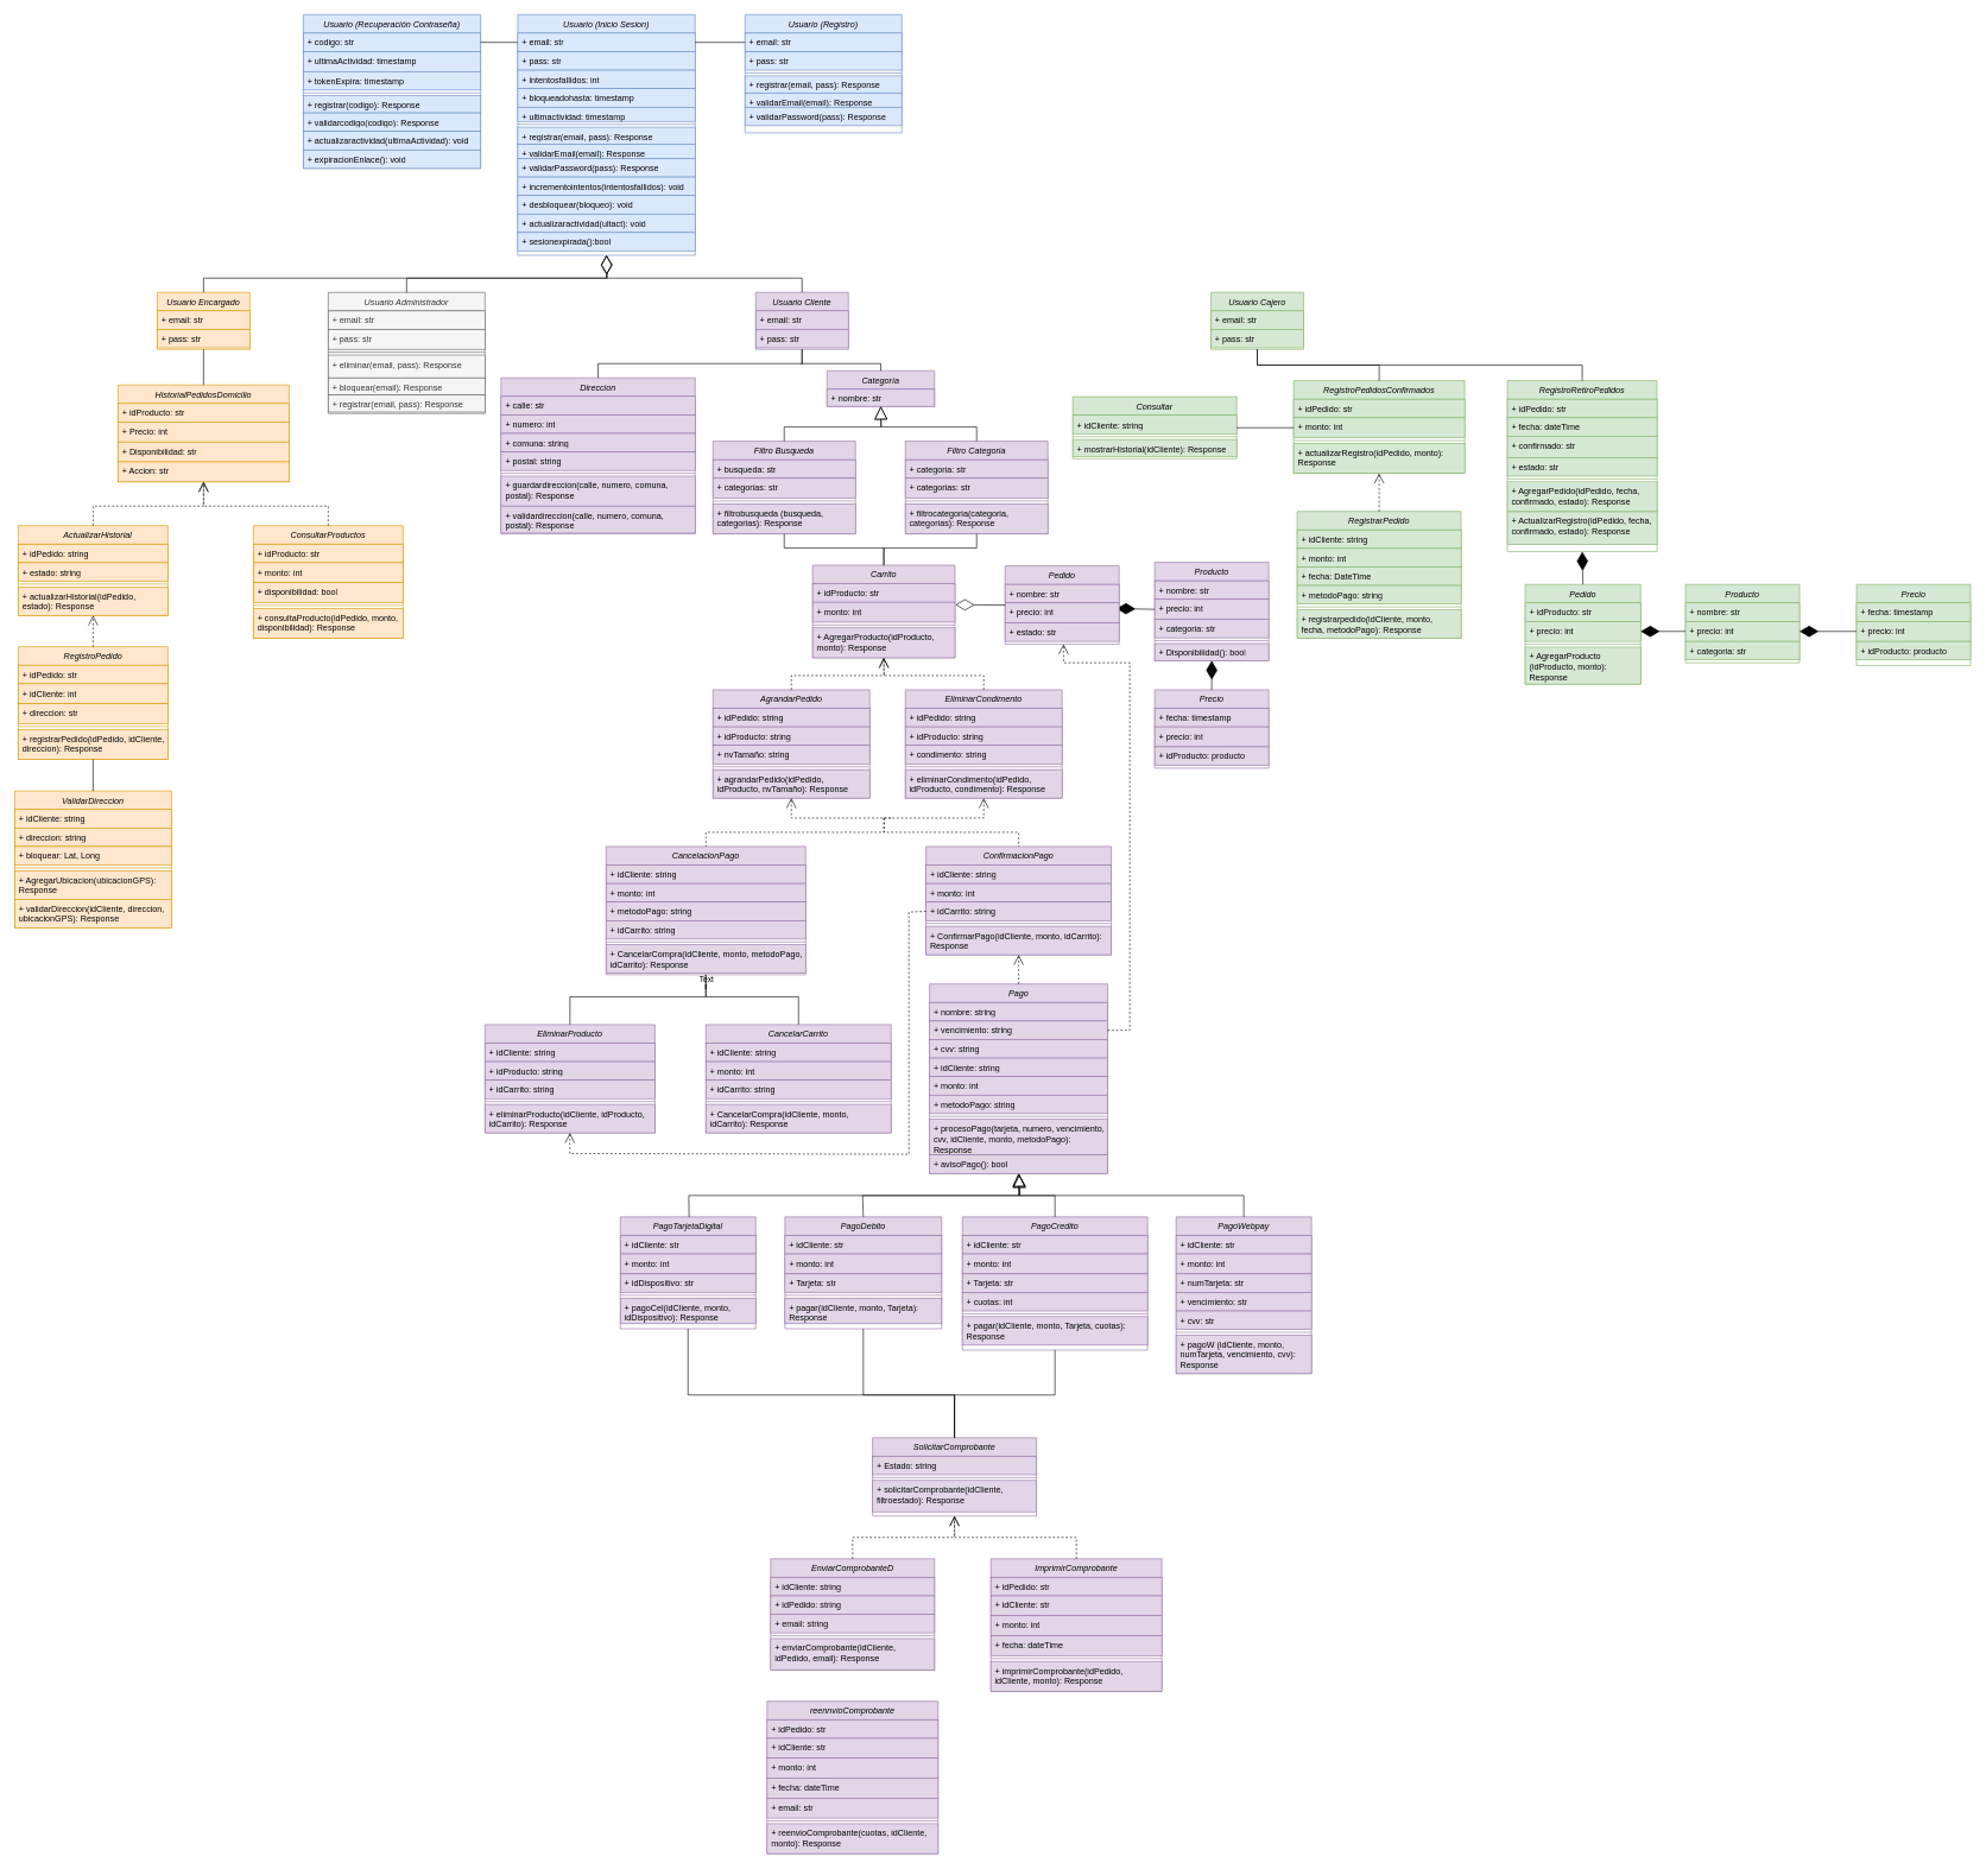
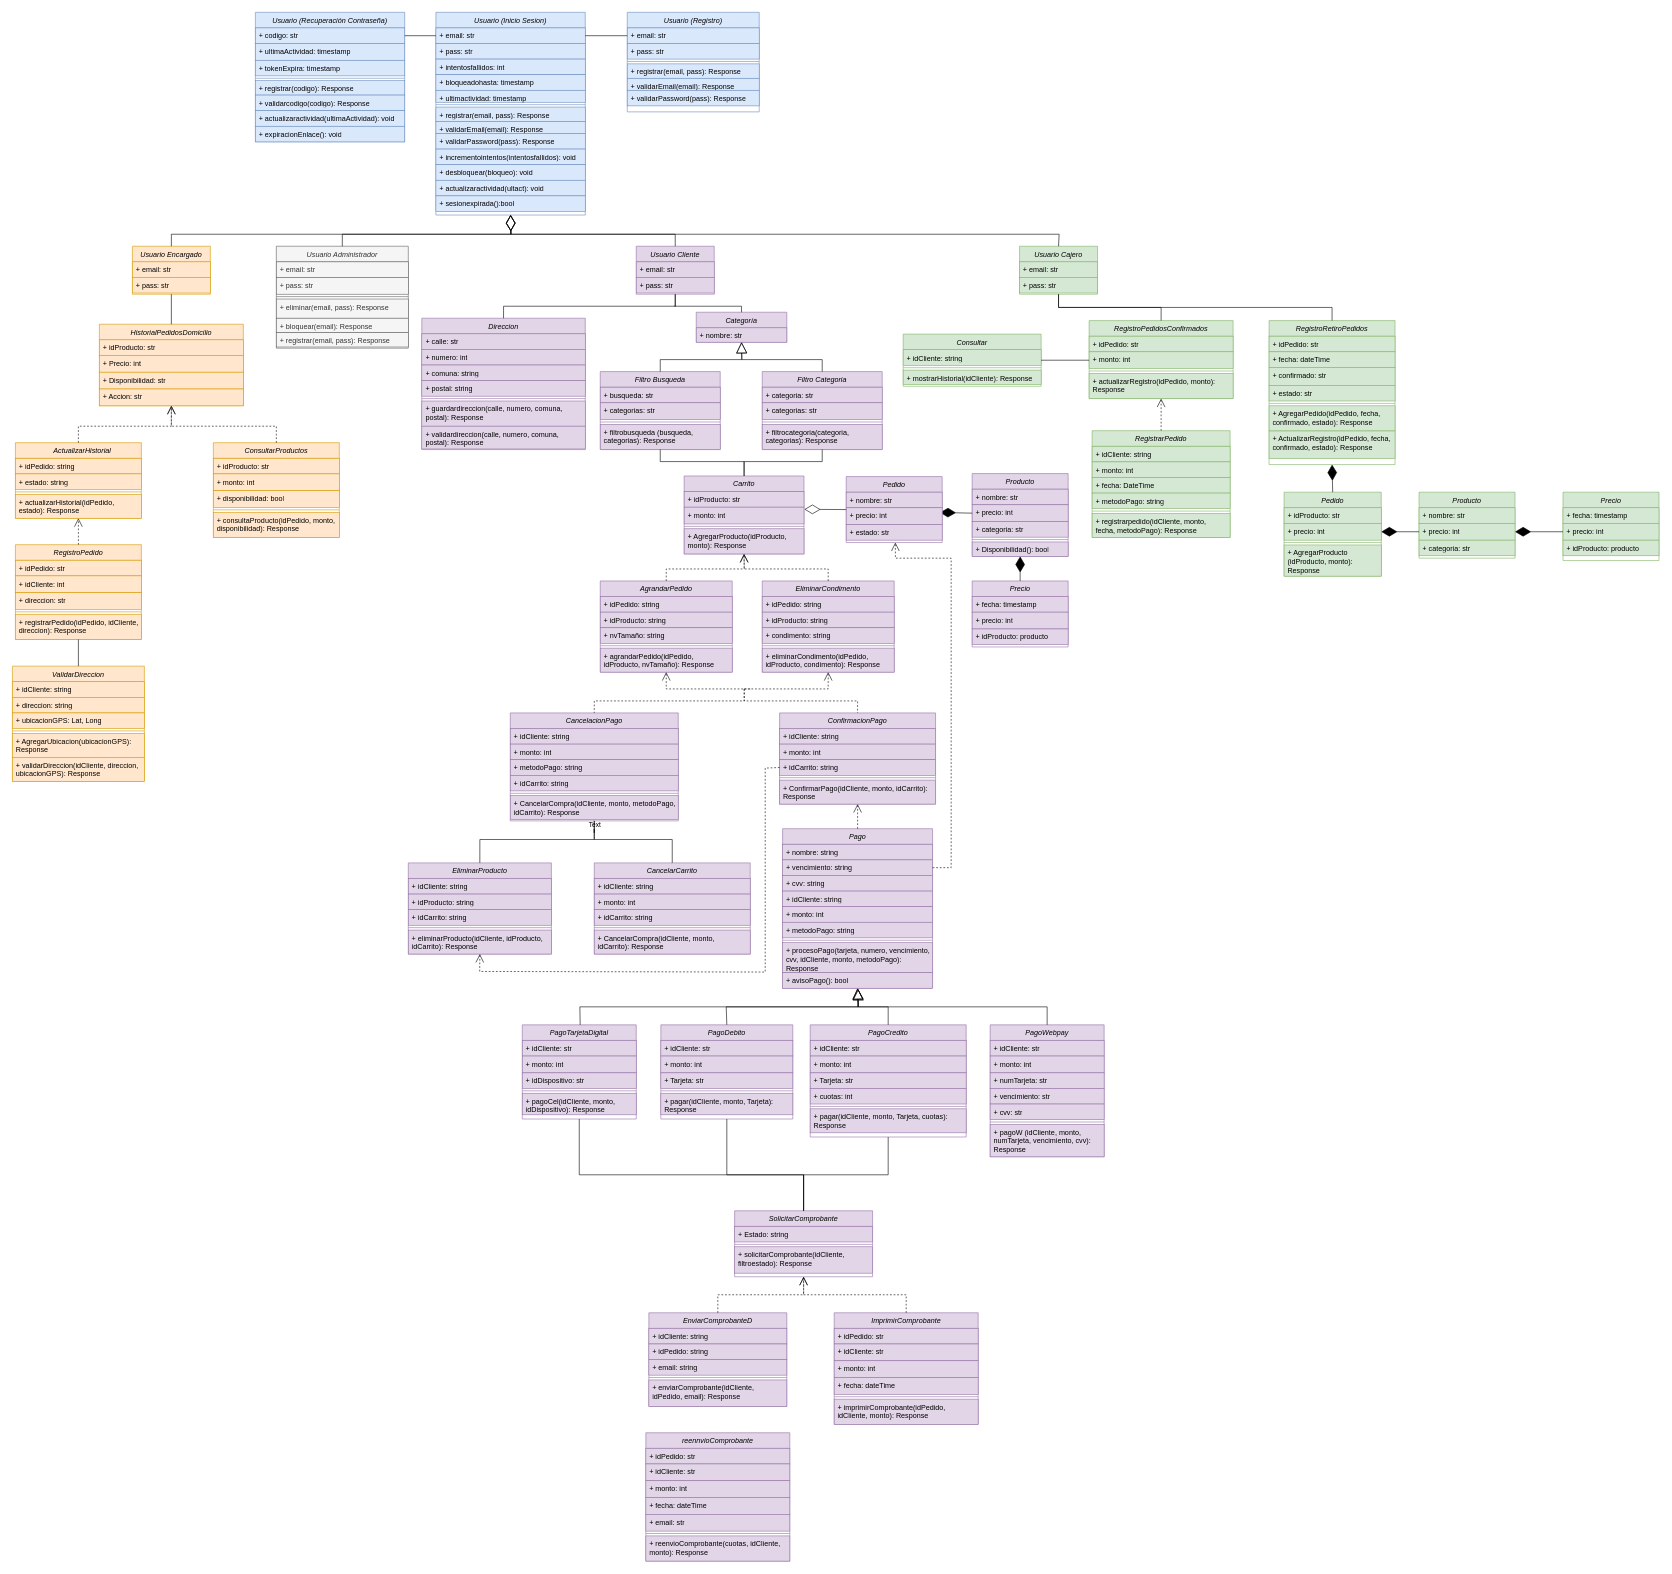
+ <mxCell id="263" value="" style="endArrow=diamondThin;endFill=0;endSize=24;html=1;rounded=0;exitX=0.5;exitY=0;exitDx=0;exitDy=0;entryX=0.5;entryY=1;entryDx=0;entryDy=0;" parent="1" source="209" target="9" edge="1"><mxGeometry width="160" relative="1" as="geometry"><mxPoint x="1368" y="432" as="sourcePoint" /><mxPoint x="1095" y="380" as="targetPoint" /><Array as="points"><mxPoint x="1765" y="390" /><mxPoint x="851" y="390" /></Array></mxGeometry></mxCell>
- <mxCell id="147" value="+ bloquear: Lat, Long" style="text;strokeColor=#d79b00;fillColor=#ffe6cc;align=left;verticalAlign=top;spacingLeft=4;spacingRight=4;overflow=hidden;rotatable=0;points=[[0,0.5],[1,0.5]];portConstraint=eastwest;whiteSpace=wrap;html=1;" parent="144" vertex="1"><mxGeometry y="78" width="220" height="26" as="geometry" /></mxCell>
+ <mxCell id="147" value="+ ubicacionGPS: Lat, Long" style="text;strokeColor=#d79b00;fillColor=#ffe6cc;align=left;verticalAlign=top;spacingLeft=4;spacingRight=4;overflow=hidden;rotatable=0;points=[[0,0.5],[1,0.5]];portConstraint=eastwest;whiteSpace=wrap;html=1;" parent="144" vertex="1"><mxGeometry y="78" width="220" height="26" as="geometry" /></mxCell>
